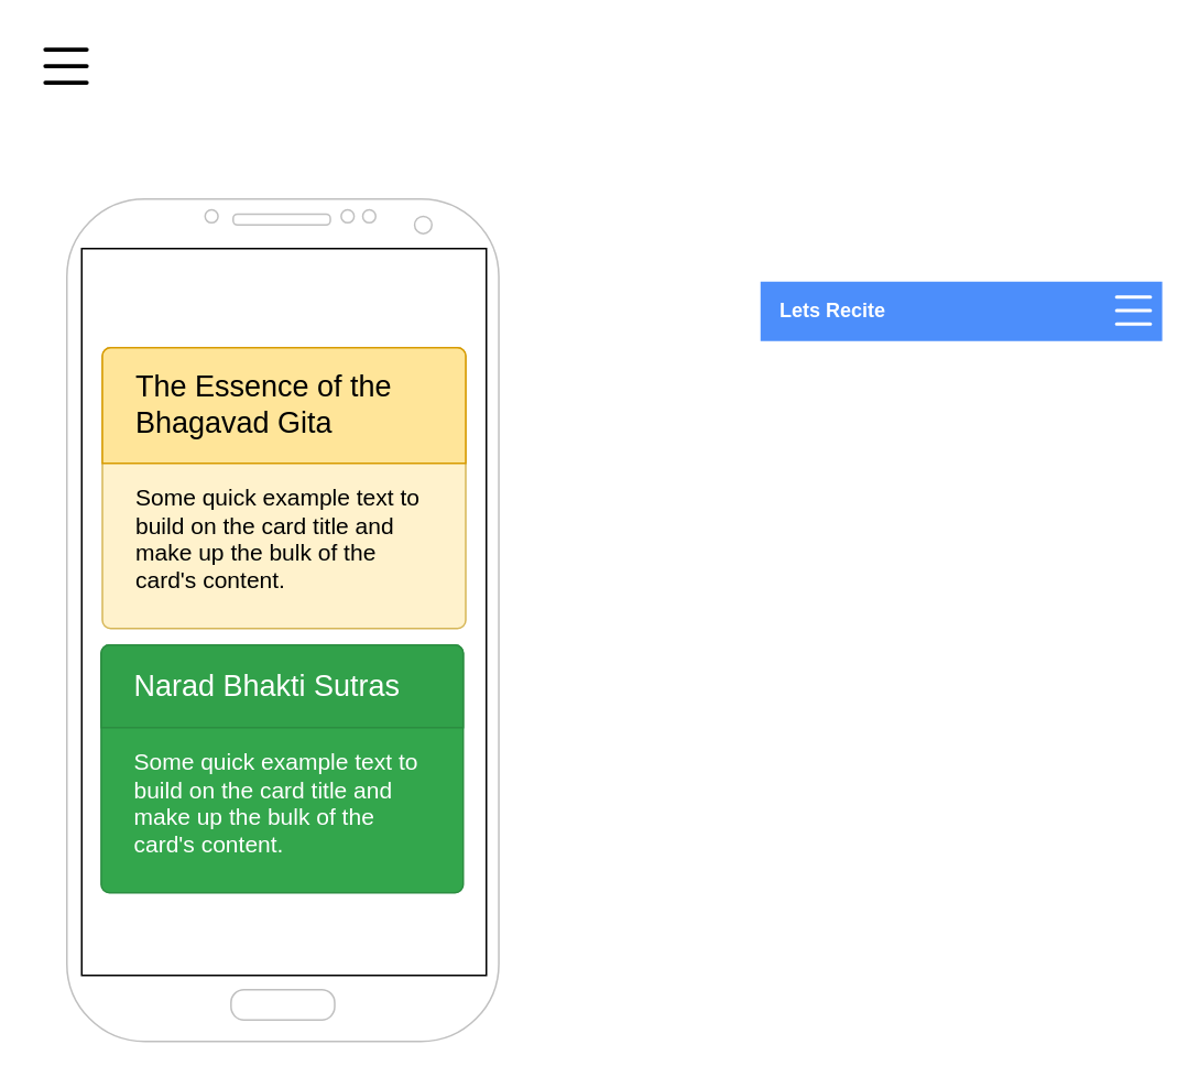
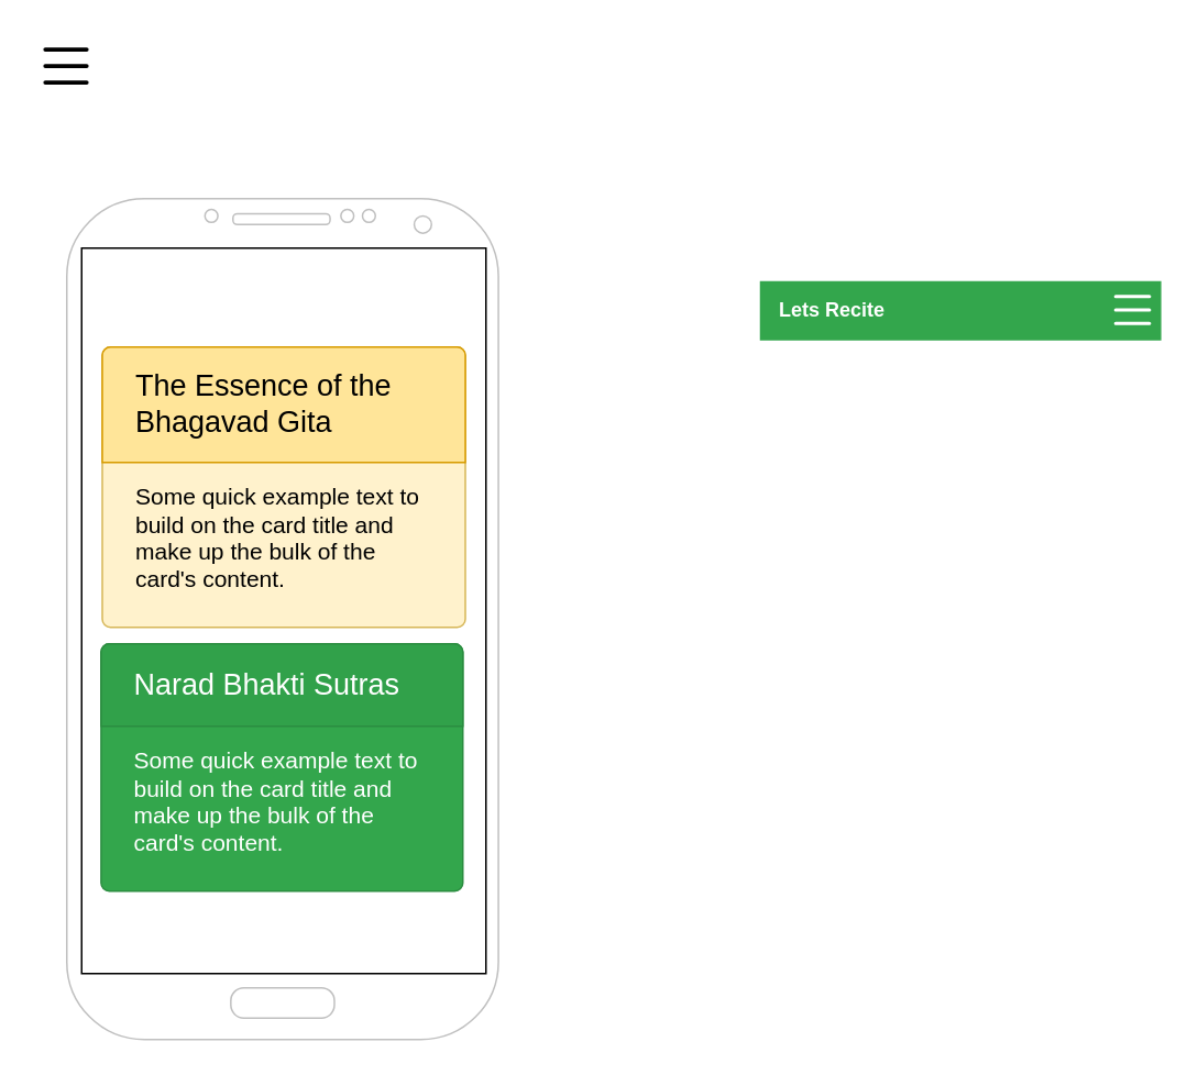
- <mxCell id="11" value="&lt;div align=&quot;left&quot;&gt;&lt;font color=&quot;#ffffff&quot;&gt;&lt;b&gt;&amp;nbsp;&amp;nbsp; Lets Recite&lt;/b&gt;&lt;/font&gt;&lt;/div&gt;" style="rounded=0;whiteSpace=wrap;html=1;fillColor=#4C8EFB;strokeColor=none;align=left;" vertex="1" parent="10"><mxGeometry width="243.23" height="36" as="geometry" /></mxCell>
+ <mxCell id="11" value="&lt;div align=&quot;left&quot;&gt;&lt;font color=&quot;#ffffff&quot;&gt;&lt;b&gt;&amp;nbsp;&amp;nbsp; Lets Recite&lt;/b&gt;&lt;/font&gt;&lt;/div&gt;" style="rounded=0;whiteSpace=wrap;html=1;fillColor=#33a64c;strokeColor=none;align=left;" vertex="1" parent="10"><mxGeometry width="243.23" height="36" as="geometry" /></mxCell>
